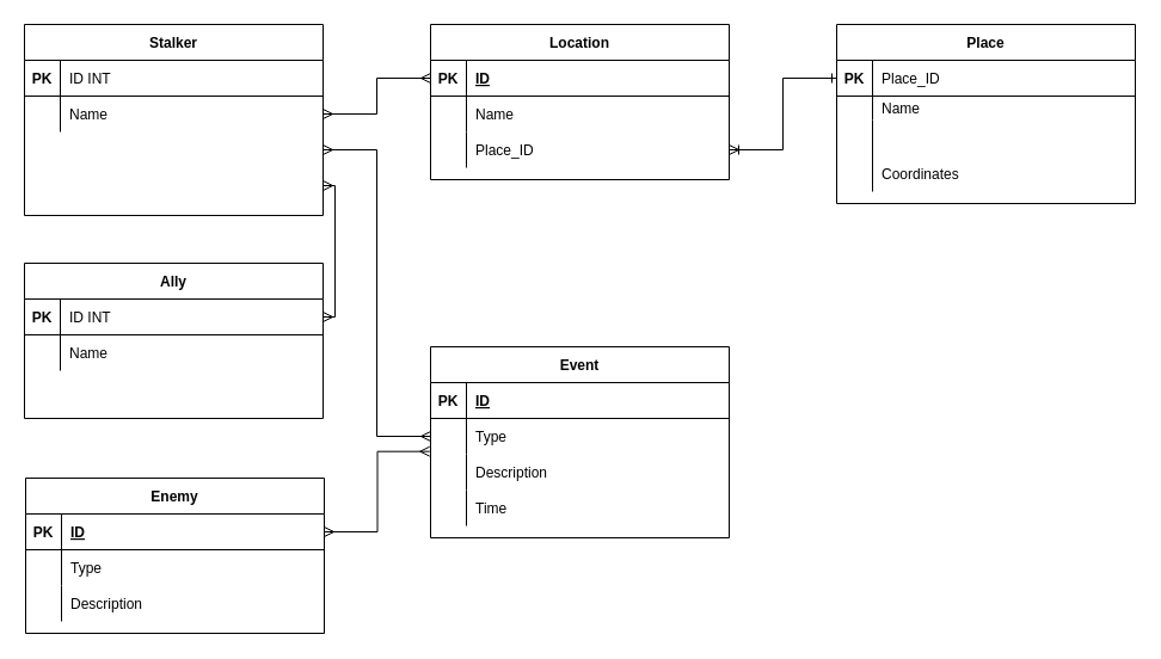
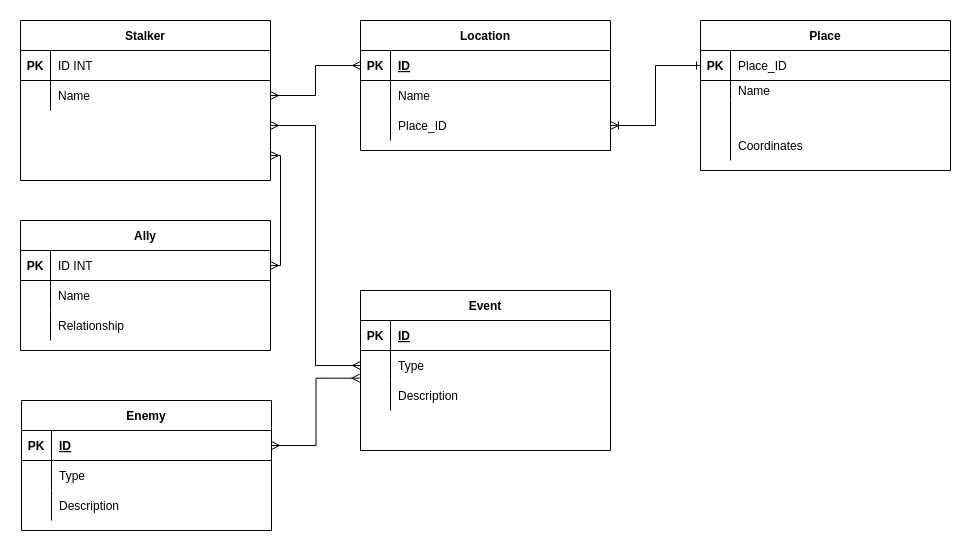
+ <mxCell id="32" value="Relationship" style="shape=partialRectangle;overflow=hidden;connectable=0;fillColor=none;top=0;left=0;bottom=0;right=0;align=left;spacingLeft=6;" parent="30" vertex="1"><mxGeometry x="30" width="220" height="30" as="geometry"><mxRectangle width="220" height="30" as="alternateBounds" /></mxGeometry></mxCell>
- <mxCell id="55" value="Time" style="shape=partialRectangle;overflow=hidden;connectable=0;fillColor=none;top=0;left=0;bottom=0;right=0;align=left;spacingLeft=6;" parent="53" vertex="1"><mxGeometry x="30" width="220" height="30" as="geometry"><mxRectangle width="220" height="30" as="alternateBounds" /></mxGeometry></mxCell>
